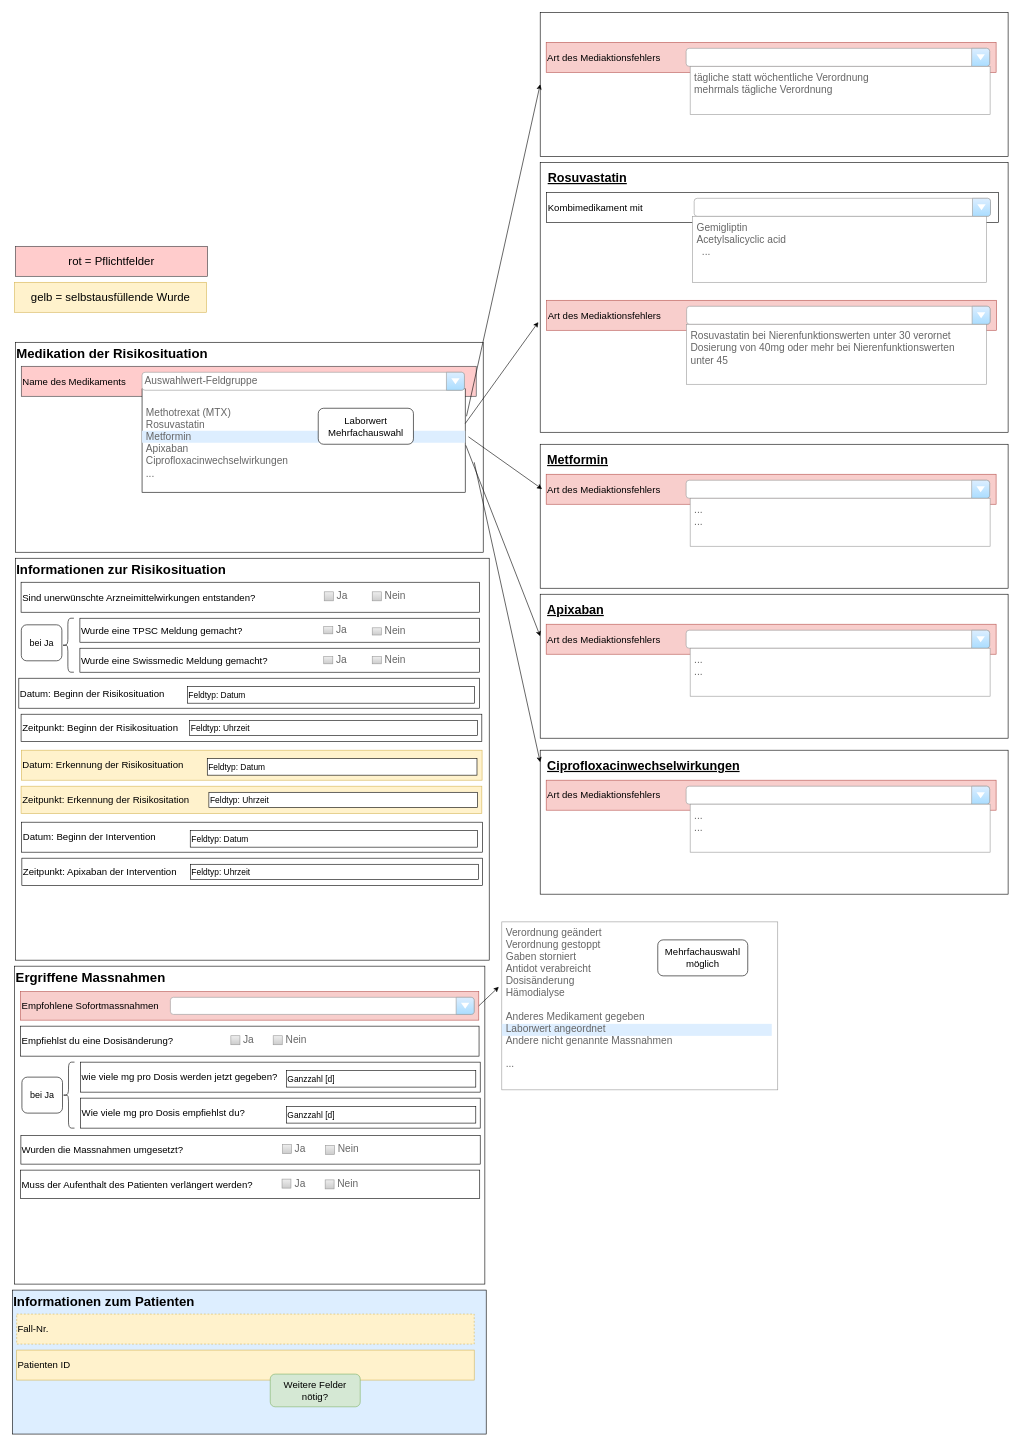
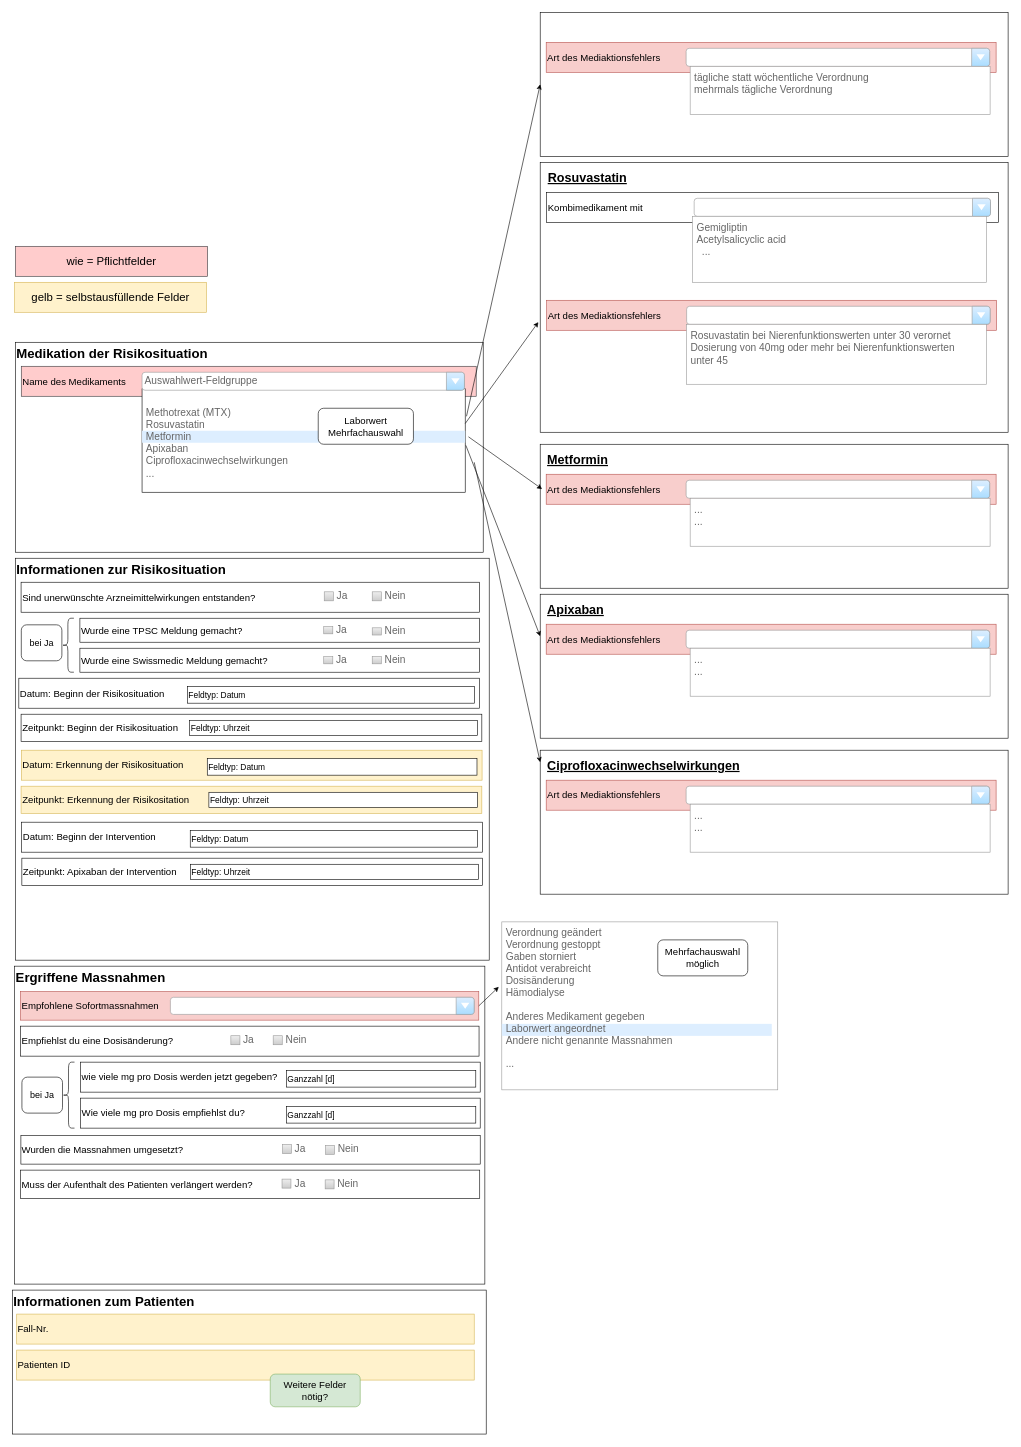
- <mxCell id="117" value="&lt;font style=&quot;font-size: 19px;&quot;&gt;rot = Pflichtfelder&lt;/font&gt;" style="rounded=0;whiteSpace=wrap;html=1;fillColor=#ffcccc;strokeColor=#36393d;" parent="116" vertex="1"><mxGeometry x="1.29" width="320.59" height="50" as="geometry" /></mxCell>
+ <mxCell id="117" value="&lt;font style=&quot;font-size: 19px;&quot;&gt;wie = Pflichtfelder&lt;/font&gt;" style="rounded=0;whiteSpace=wrap;html=1;fillColor=#ffcccc;strokeColor=#36393d;" parent="116" vertex="1"><mxGeometry x="1.29" width="320.59" height="50" as="geometry" /></mxCell>
- <mxCell id="118" value="&lt;font style=&quot;font-size: 19px;&quot;&gt;gelb = selbstausfüllende Wurde&lt;/font&gt;" style="rounded=0;whiteSpace=wrap;html=1;fillColor=#fff2cc;strokeColor=#d6b656;" parent="116" vertex="1"><mxGeometry y="60.0" width="320" height="50" as="geometry" /></mxCell>
+ <mxCell id="118" value="&lt;font style=&quot;font-size: 19px;&quot;&gt;gelb = selbstausfüllende Felder&lt;/font&gt;" style="rounded=0;whiteSpace=wrap;html=1;fillColor=#fff2cc;strokeColor=#d6b656;" parent="116" vertex="1"><mxGeometry y="60.0" width="320" height="50" as="geometry" /></mxCell>
- <mxCell id="120" value="Informationen zum Patienten" style="html=1;whiteSpace=wrap;container=0;verticalAlign=top;align=left;fontStyle=1;fontSize=22;movable=1;resizable=1;rotatable=1;deletable=1;editable=1;locked=0;connectable=1;fillColor=#ddeeff;" parent="119" vertex="1"><mxGeometry width="790" height="240" as="geometry" /></mxCell>
+ <mxCell id="120" value="Informationen zum Patienten" style="html=1;whiteSpace=wrap;container=0;verticalAlign=top;align=left;fontStyle=1;fontSize=22;movable=1;resizable=1;rotatable=1;deletable=1;editable=1;locked=0;connectable=1;" parent="119" vertex="1"><mxGeometry width="790" height="240" as="geometry" /></mxCell>
- <mxCell id="121" value="&lt;span style=&quot;font-size: 16px;&quot;&gt;Fall-Nr.&lt;/span&gt;" style="html=1;whiteSpace=wrap;container=1;align=left;movable=1;resizable=1;rotatable=1;deletable=1;editable=1;locked=0;connectable=1;fillColor=#fff2cc;strokeColor=#d6b656;dashed=1;" parent="119" vertex="1"><mxGeometry x="7.35" y="40" width="762.65" height="50" as="geometry" /></mxCell>
+ <mxCell id="121" value="&lt;span style=&quot;font-size: 16px;&quot;&gt;Fall-Nr.&lt;/span&gt;" style="html=1;whiteSpace=wrap;container=1;align=left;movable=1;resizable=1;rotatable=1;deletable=1;editable=1;locked=0;connectable=1;fillColor=#fff2cc;strokeColor=#d6b656;" parent="119" vertex="1"><mxGeometry x="7.35" y="40" width="762.65" height="50" as="geometry" /></mxCell>
